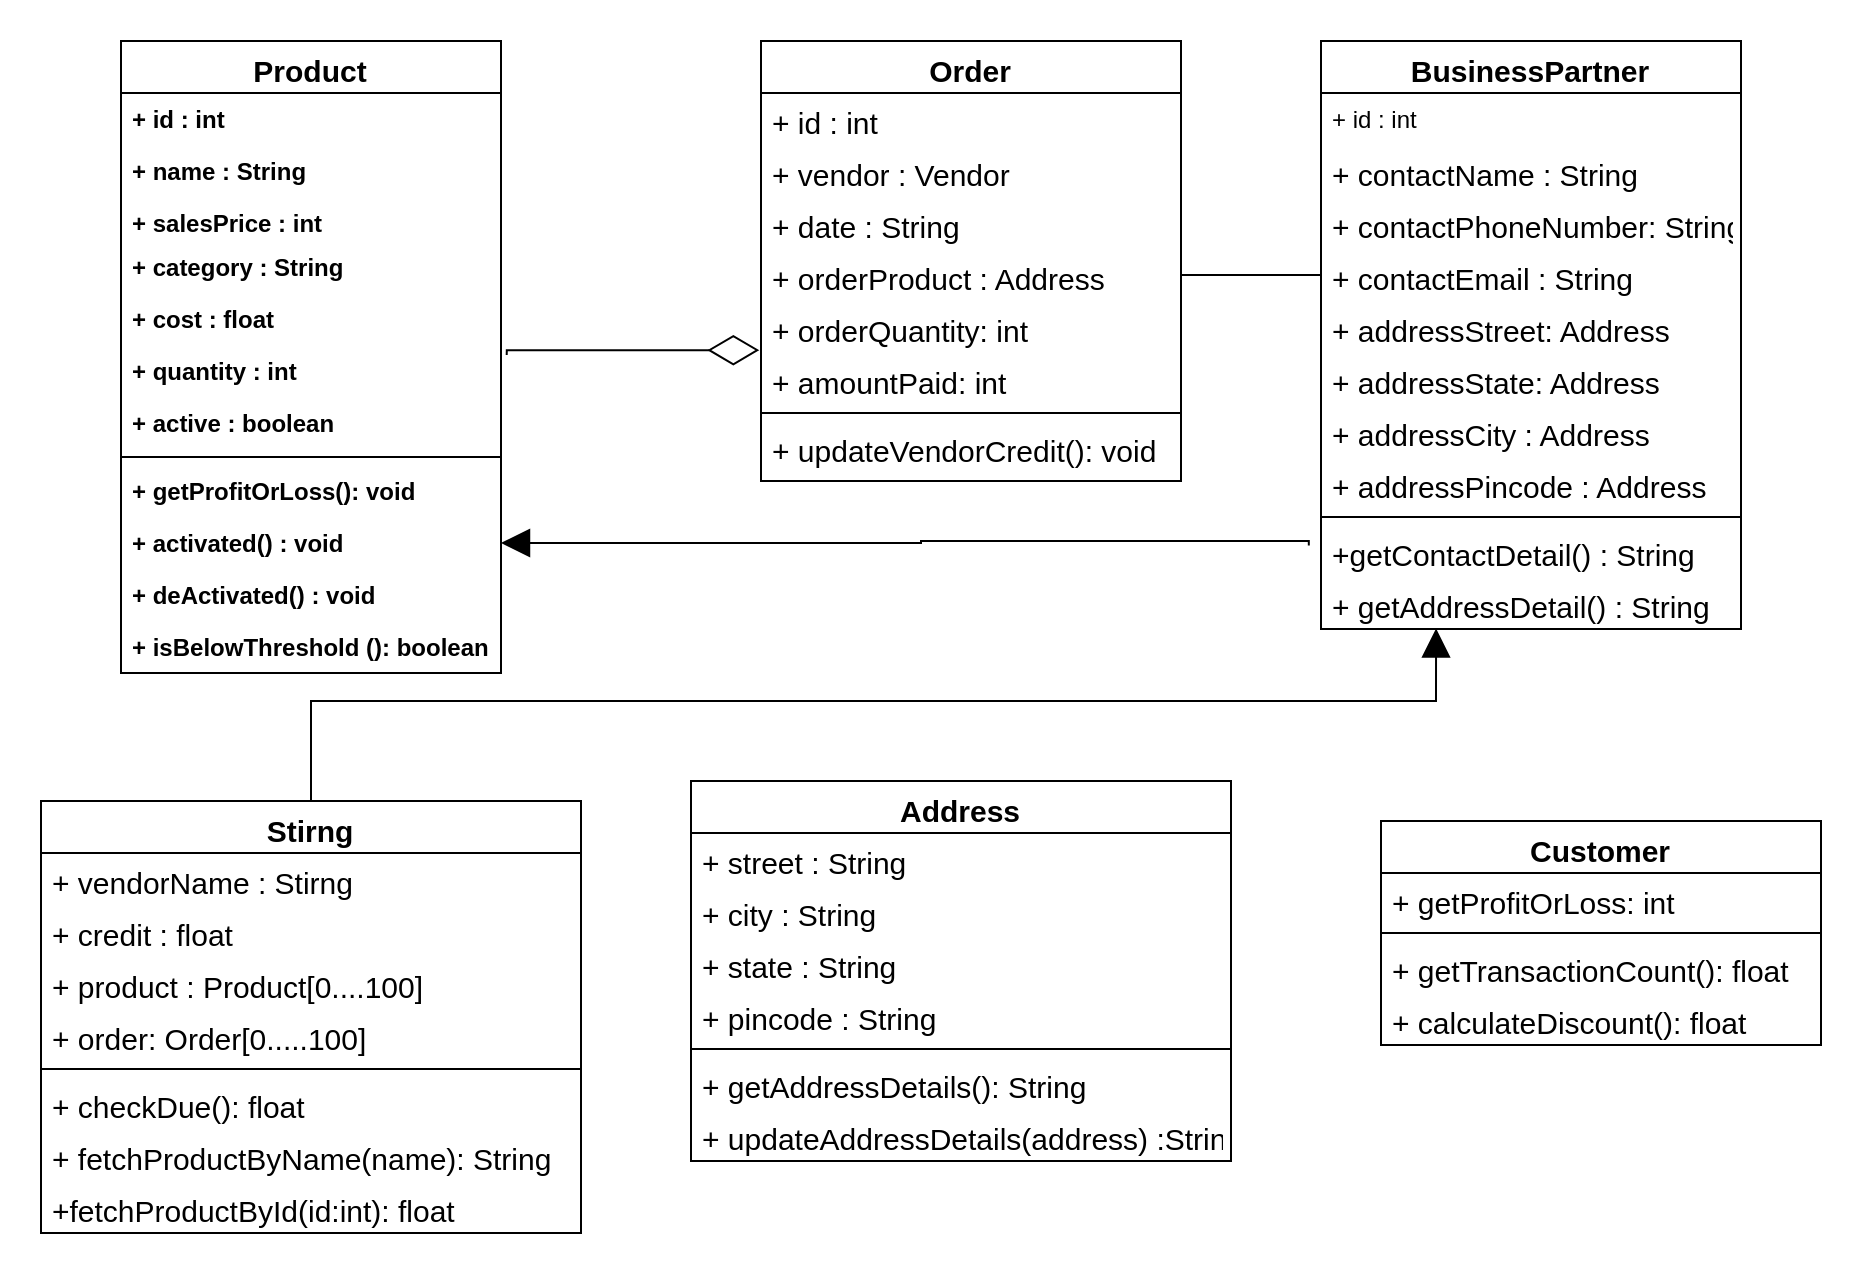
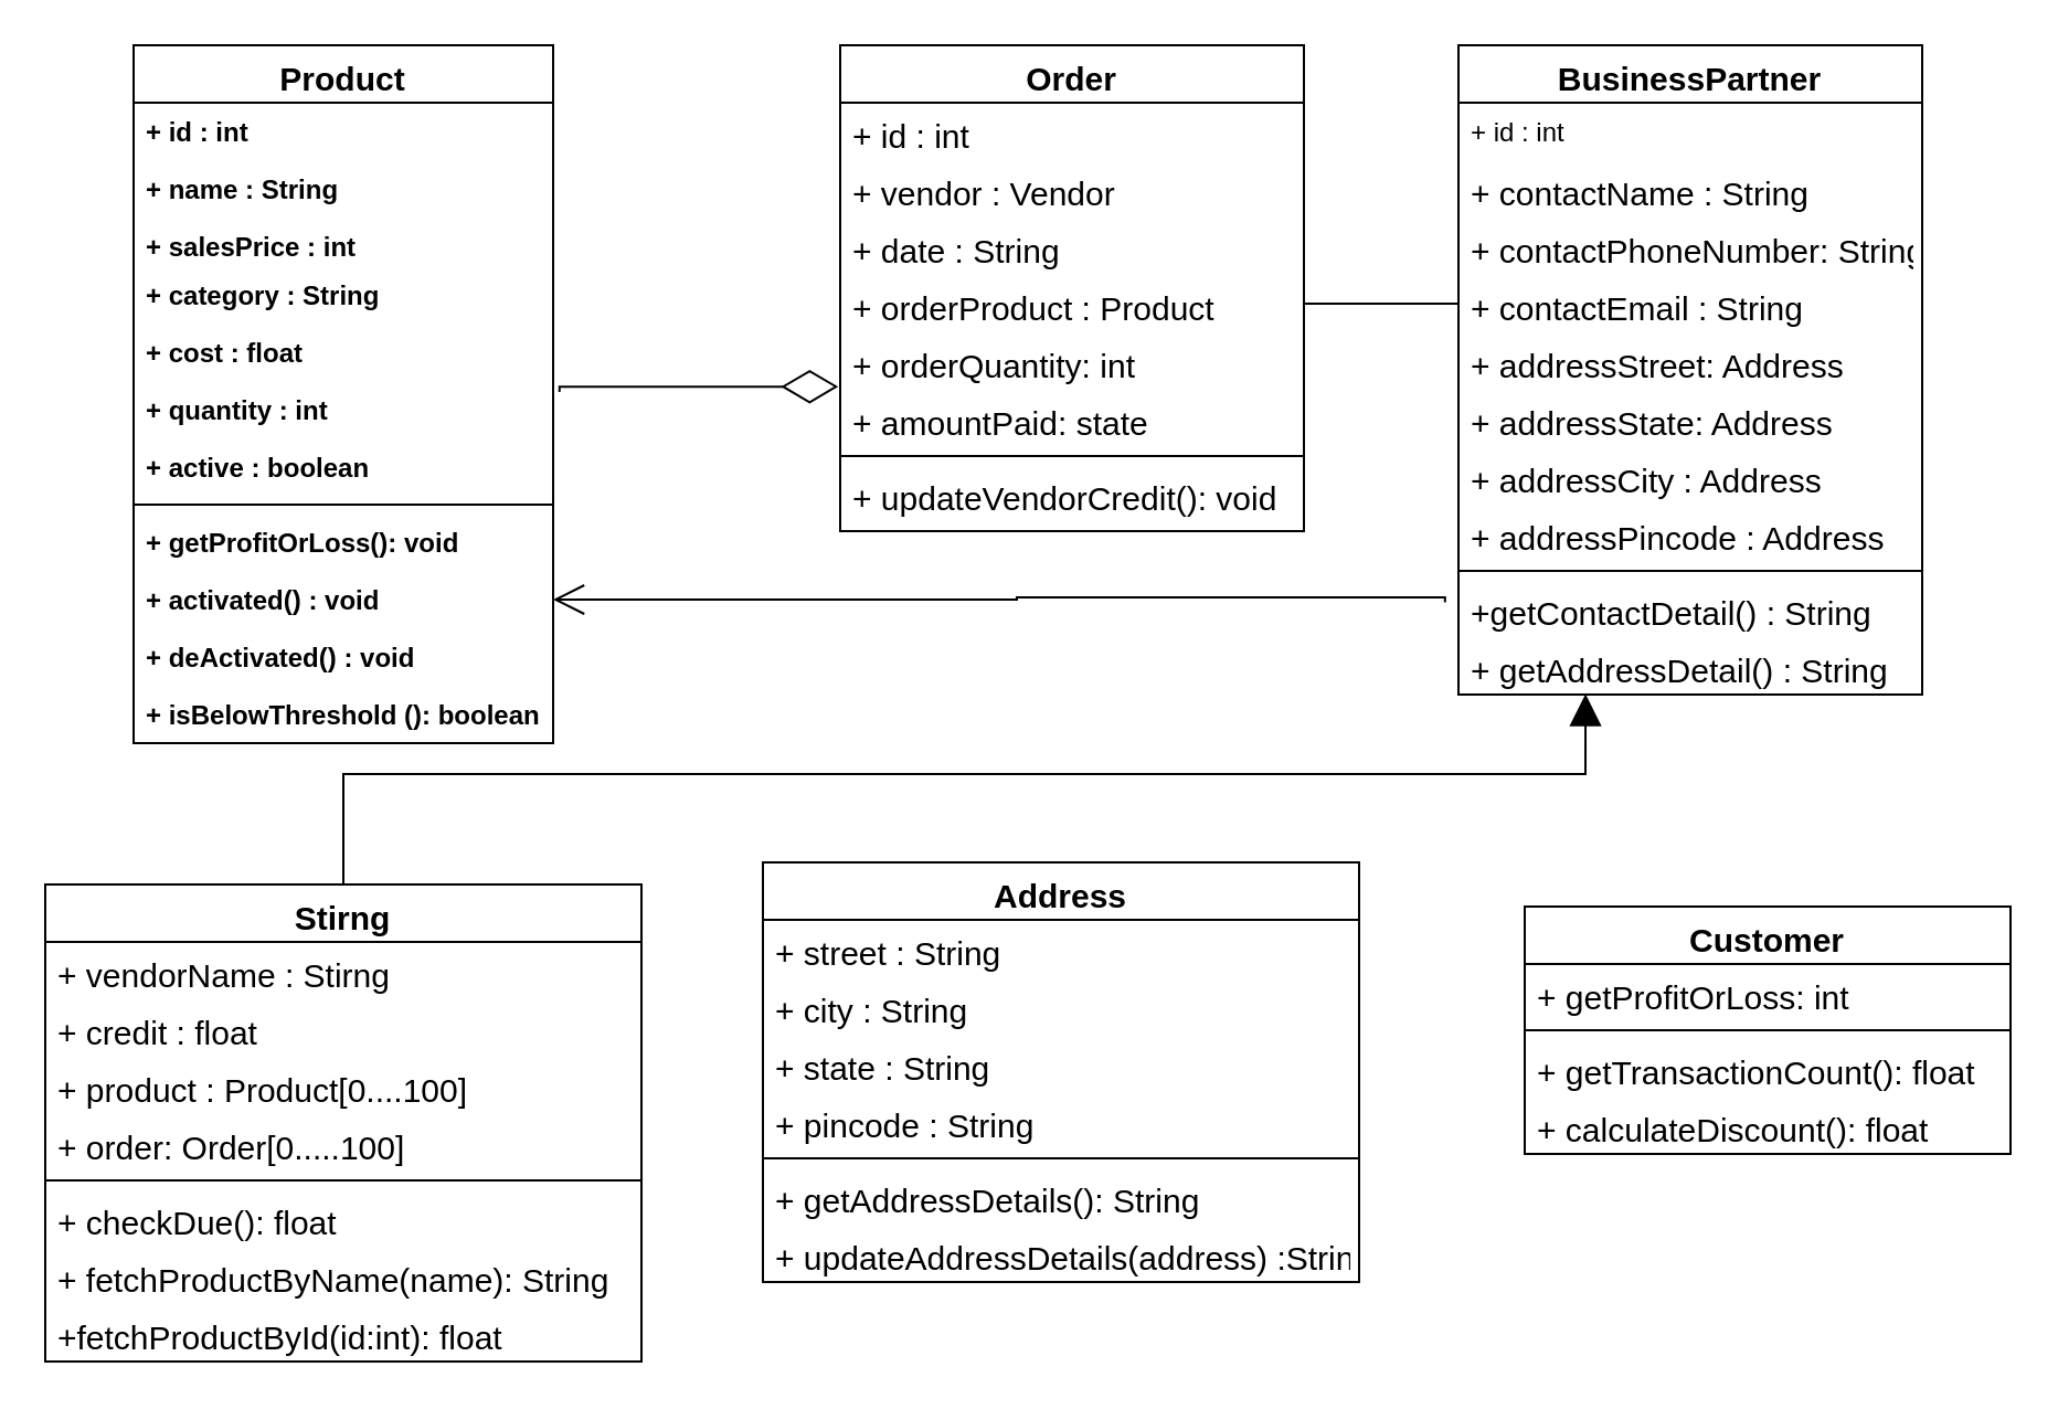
- <mxCell id="20" value="+ orderProduct : Address" style="text;strokeColor=none;fillColor=none;align=left;verticalAlign=top;spacingLeft=4;spacingRight=4;overflow=hidden;rotatable=0;points=[[0,0.5],[1,0.5]];portConstraint=eastwest;fontSize=15;" parent="16" vertex="1"><mxGeometry y="104" width="210" height="26" as="geometry" /></mxCell>
+ <mxCell id="20" value="+ orderProduct : Product" style="text;strokeColor=none;fillColor=none;align=left;verticalAlign=top;spacingLeft=4;spacingRight=4;overflow=hidden;rotatable=0;points=[[0,0.5],[1,0.5]];portConstraint=eastwest;fontSize=15;" parent="16" vertex="1"><mxGeometry y="104" width="210" height="26" as="geometry" /></mxCell>
- <mxCell id="22" value="+ amountPaid: int" style="text;strokeColor=none;fillColor=none;align=left;verticalAlign=top;spacingLeft=4;spacingRight=4;overflow=hidden;rotatable=0;points=[[0,0.5],[1,0.5]];portConstraint=eastwest;fontSize=15;" parent="16" vertex="1"><mxGeometry y="156" width="210" height="26" as="geometry" /></mxCell>
+ <mxCell id="22" value="+ amountPaid: state" style="text;strokeColor=none;fillColor=none;align=left;verticalAlign=top;spacingLeft=4;spacingRight=4;overflow=hidden;rotatable=0;points=[[0,0.5],[1,0.5]];portConstraint=eastwest;fontSize=15;" parent="16" vertex="1"><mxGeometry y="156" width="210" height="26" as="geometry" /></mxCell>
- <mxCell id="61" style="edgeStyle=orthogonalEdgeStyle;rounded=0;orthogonalLoop=1;jettySize=auto;html=1;entryX=1;entryY=0.5;entryDx=0;entryDy=0;fontSize=15;endArrow=block;endFill=1;startSize=11;endSize=12;sourcePerimeterSpacing=21;targetPerimeterSpacing=15;exitX=-0.029;exitY=0.392;exitDx=0;exitDy=0;exitPerimeter=0;" edge="1" parent="1" source="58" target="13"><mxGeometry relative="1" as="geometry"><Array as="points"><mxPoint x="654" y="270" /><mxPoint x="460" y="270" /></Array></mxGeometry></mxCell>
+ <mxCell id="61" style="edgeStyle=orthogonalEdgeStyle;rounded=0;orthogonalLoop=1;jettySize=auto;html=1;entryX=1;entryY=0.5;entryDx=0;entryDy=0;fontSize=15;endArrow=open;endFill=1;startSize=11;endSize=12;sourcePerimeterSpacing=21;targetPerimeterSpacing=15;exitX=-0.029;exitY=0.392;exitDx=0;exitDy=0;exitPerimeter=0;" edge="1" parent="1" source="58" target="13"><mxGeometry relative="1" as="geometry"><Array as="points"><mxPoint x="654" y="270" /><mxPoint x="460" y="270" /></Array></mxGeometry></mxCell>
